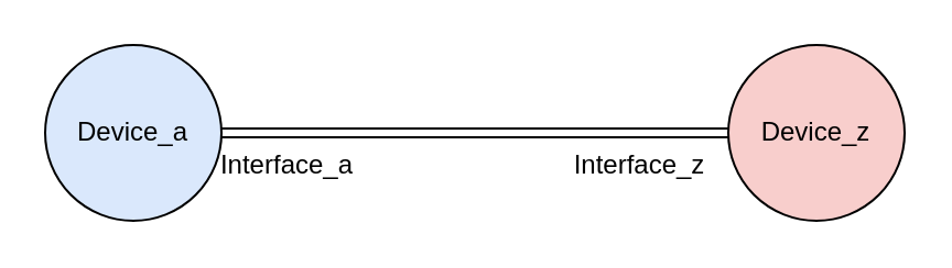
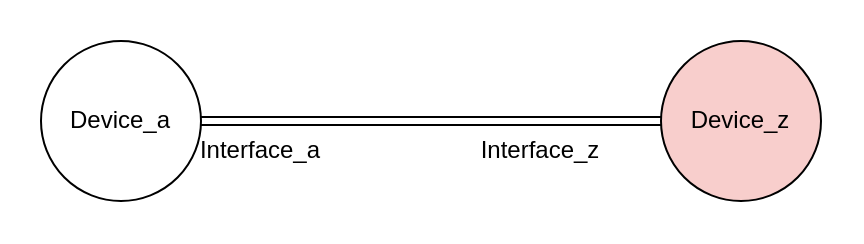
- <mxCell id="3" value="Device_a" style="ellipse;whiteSpace=wrap;html=1;aspect=fixed;fillColor=#dae8fc;" vertex="1" parent="1"><mxGeometry x="20" y="20" width="80" height="80" as="geometry" /></mxCell>
+ <mxCell id="3" value="Device_a" style="ellipse;whiteSpace=wrap;html=1;aspect=fixed;" vertex="1" parent="1"><mxGeometry x="20" y="20" width="80" height="80" as="geometry" /></mxCell>
- <mxCell id="6" value="Interface_z" style="text;html=1;align=center;verticalAlign=middle;whiteSpace=wrap;rounded=0;" vertex="1" parent="1"><mxGeometry x="250" y="60" width="80" height="30" as="geometry" /></mxCell>
+ <mxCell id="6" value="Interface_z" style="text;html=1;align=center;verticalAlign=middle;whiteSpace=wrap;rounded=0;" vertex="1" parent="1"><mxGeometry x="230" y="60" width="80" height="30" as="geometry" /></mxCell>
